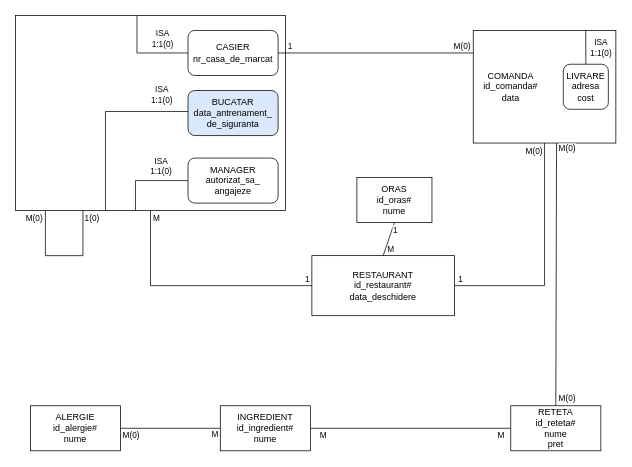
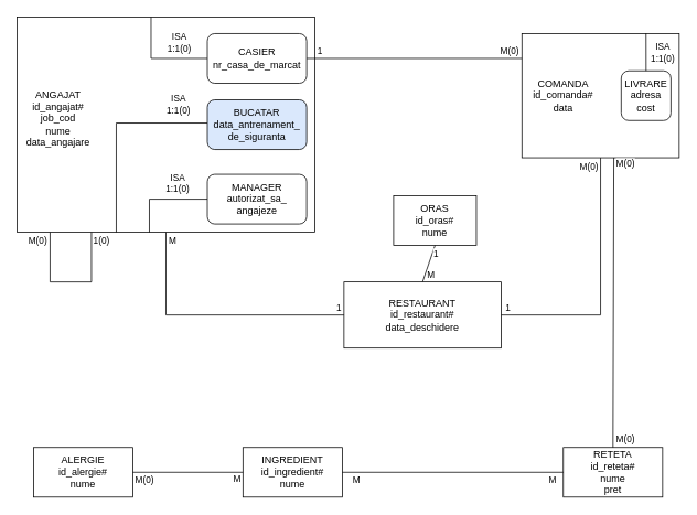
+ <mxCell id="6" value="&lt;div&gt;ANGAJAT&lt;/div&gt;&lt;div&gt;id_angajat#&lt;/div&gt;&lt;div&gt;job_cod&lt;/div&gt;&lt;div&gt;nume&lt;/div&gt;&lt;div&gt;data_angajare&lt;/div&gt;&lt;div&gt;&lt;br&gt;&lt;/div&gt;" style="text;html=1;strokeColor=none;fillColor=none;align=center;verticalAlign=middle;whiteSpace=wrap;rounded=0;" parent="1" vertex="1"><mxGeometry x="40" y="40" width="60" height="220" as="geometry" /></mxCell>
